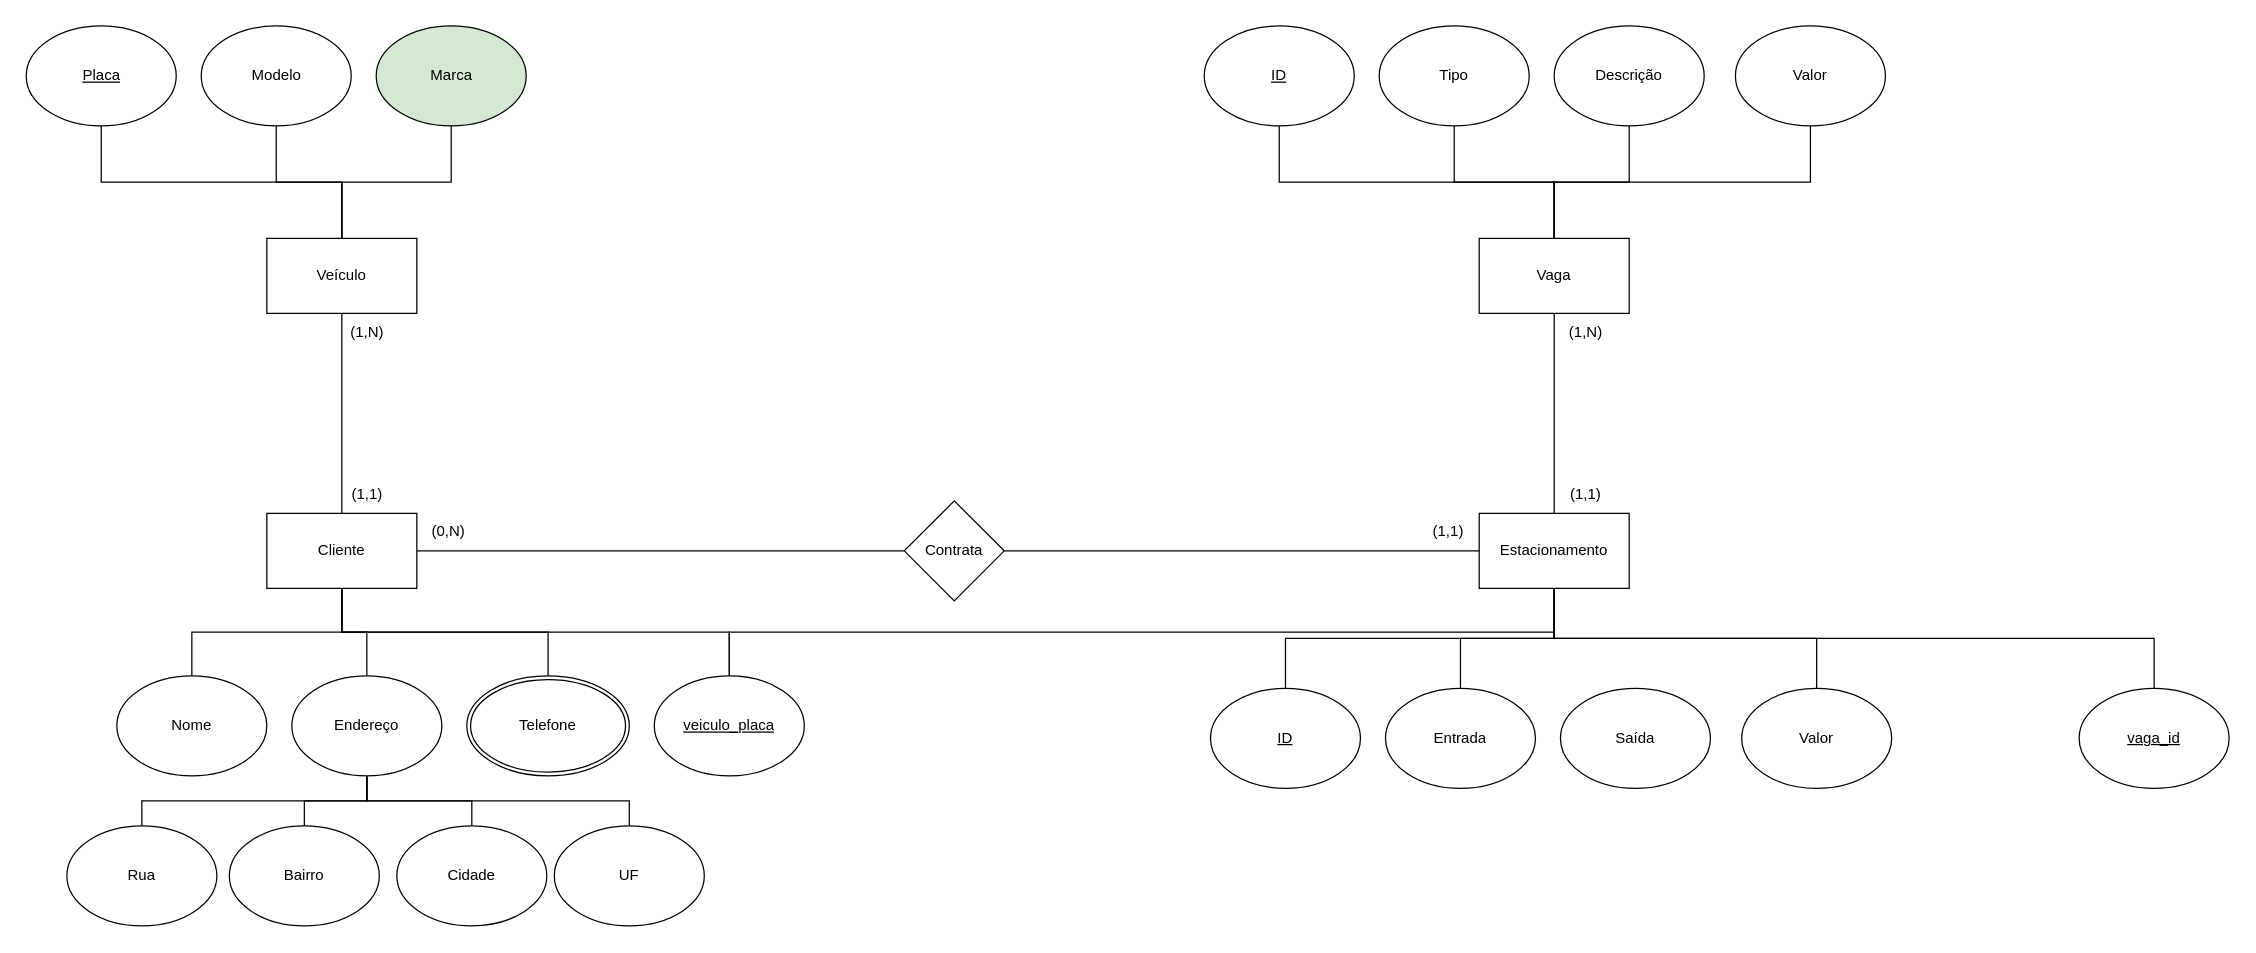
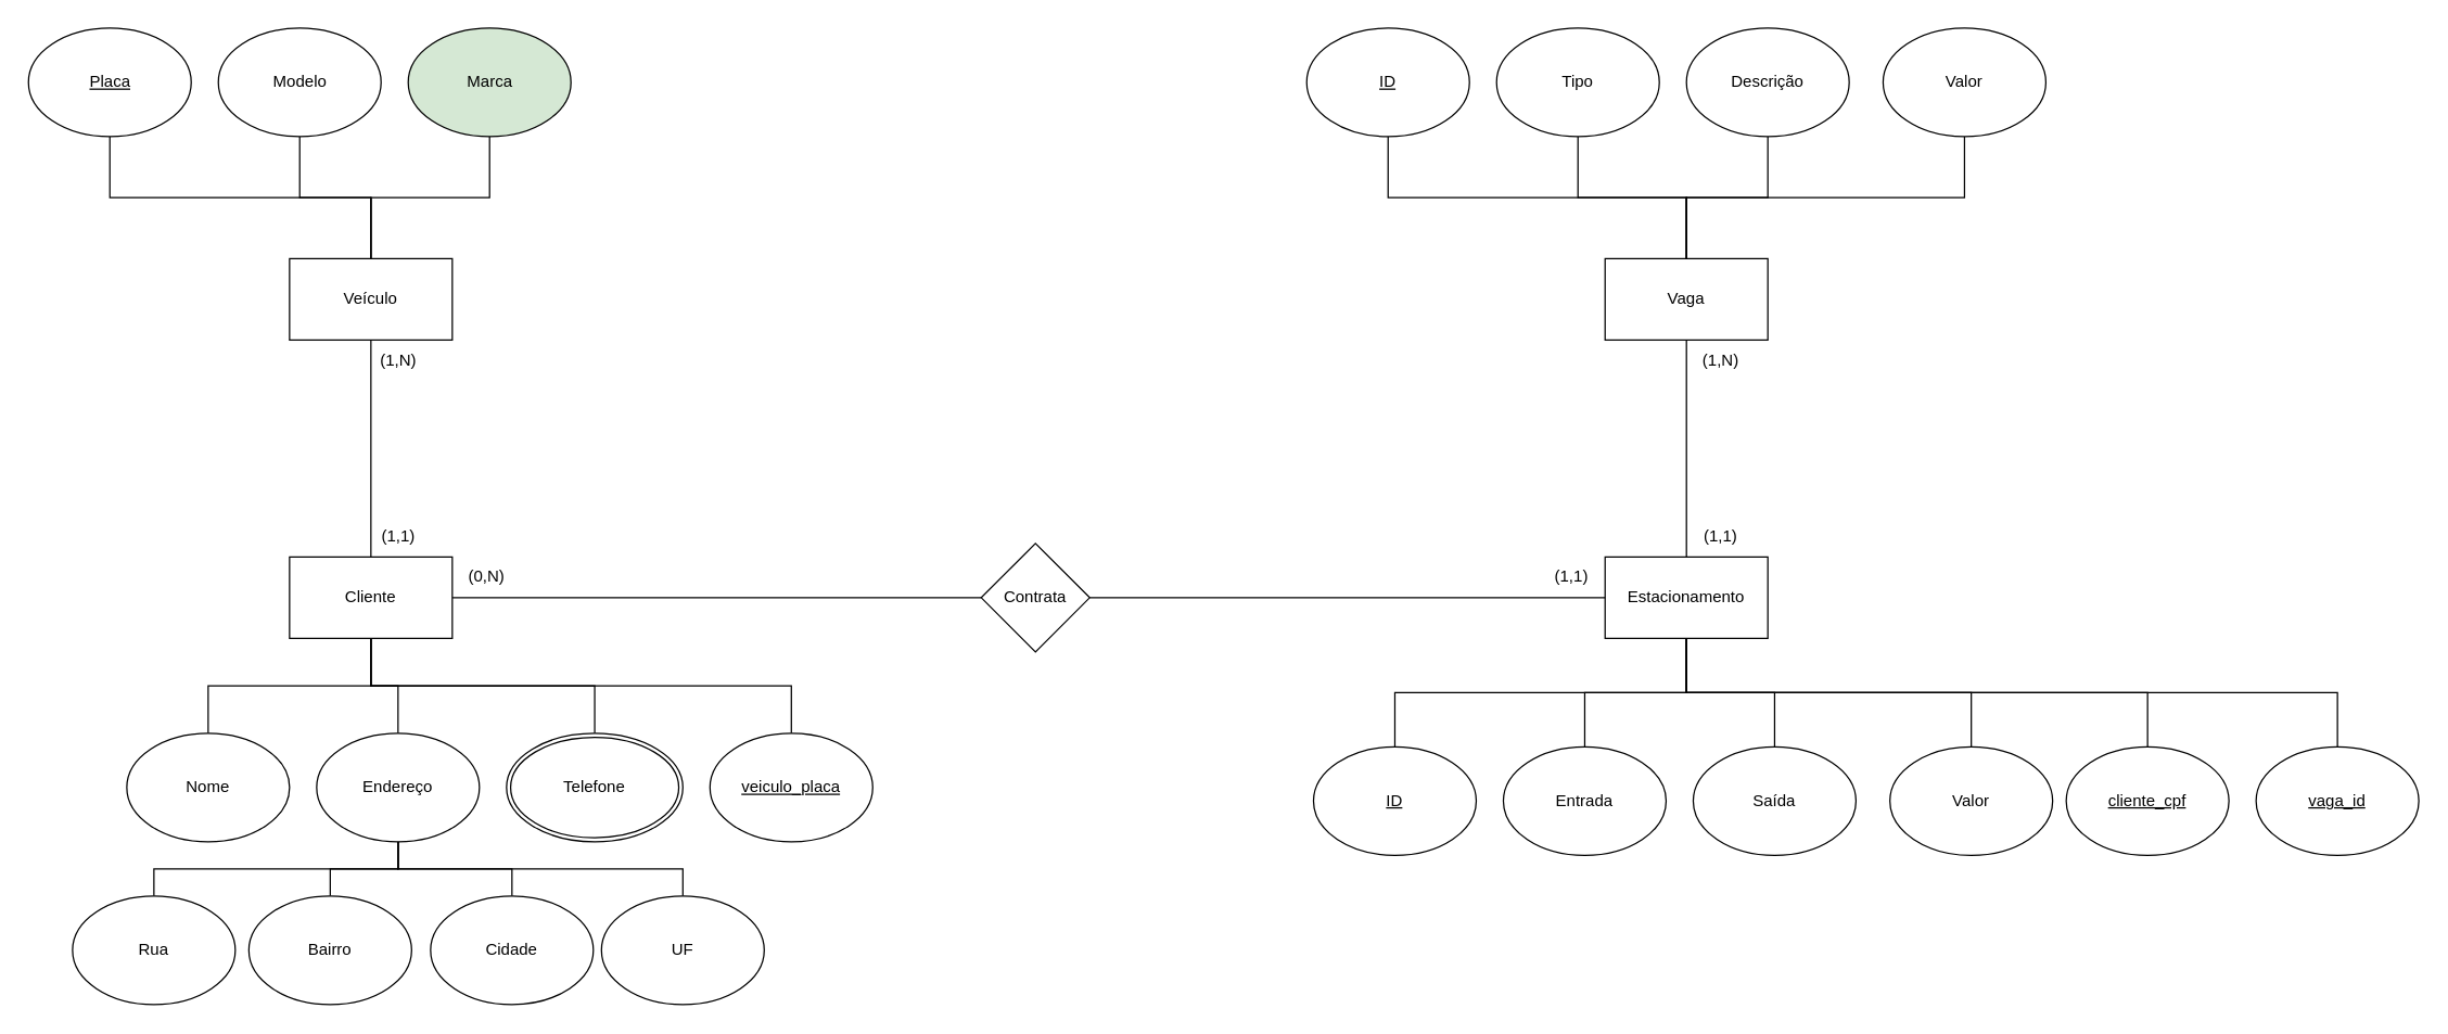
- <mxCell id="11" style="edgeStyle=elbowEdgeStyle;rounded=0;orthogonalLoop=1;jettySize=auto;elbow=vertical;html=1;endArrow=none;endFill=0;" edge="1" parent="1" source="16" target="53"><mxGeometry relative="1" as="geometry" /></mxCell>
+ <mxCell id="11" style="edgeStyle=elbowEdgeStyle;rounded=0;orthogonalLoop=1;jettySize=auto;elbow=vertical;html=1;endArrow=none;endFill=0;" edge="1" parent="1" source="16" target="32"><mxGeometry relative="1" as="geometry" /></mxCell>
+ <mxCell id="14" style="edgeStyle=elbowEdgeStyle;rounded=0;orthogonalLoop=1;jettySize=auto;elbow=vertical;html=1;entryX=0.5;entryY=0;entryDx=0;entryDy=0;endArrow=none;endFill=0;" edge="1" parent="1" source="16" target="52"><mxGeometry relative="1" as="geometry" /></mxCell>
+ <mxCell id="52" value="&lt;u&gt;cliente_cpf&lt;/u&gt;" style="ellipse;whiteSpace=wrap;html=1;" vertex="1" parent="1"><mxGeometry x="1523" y="550" width="120" height="80" as="geometry" /></mxCell>
